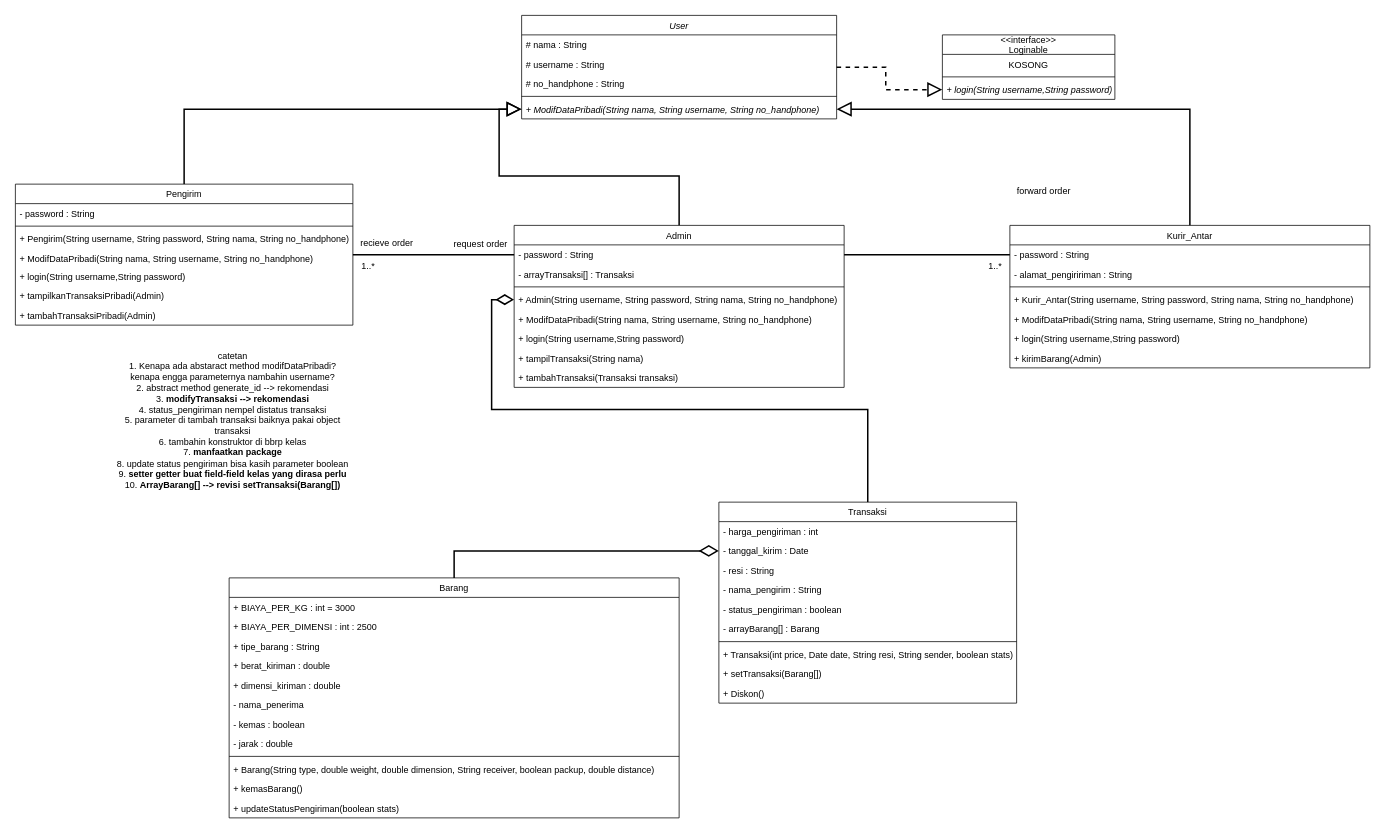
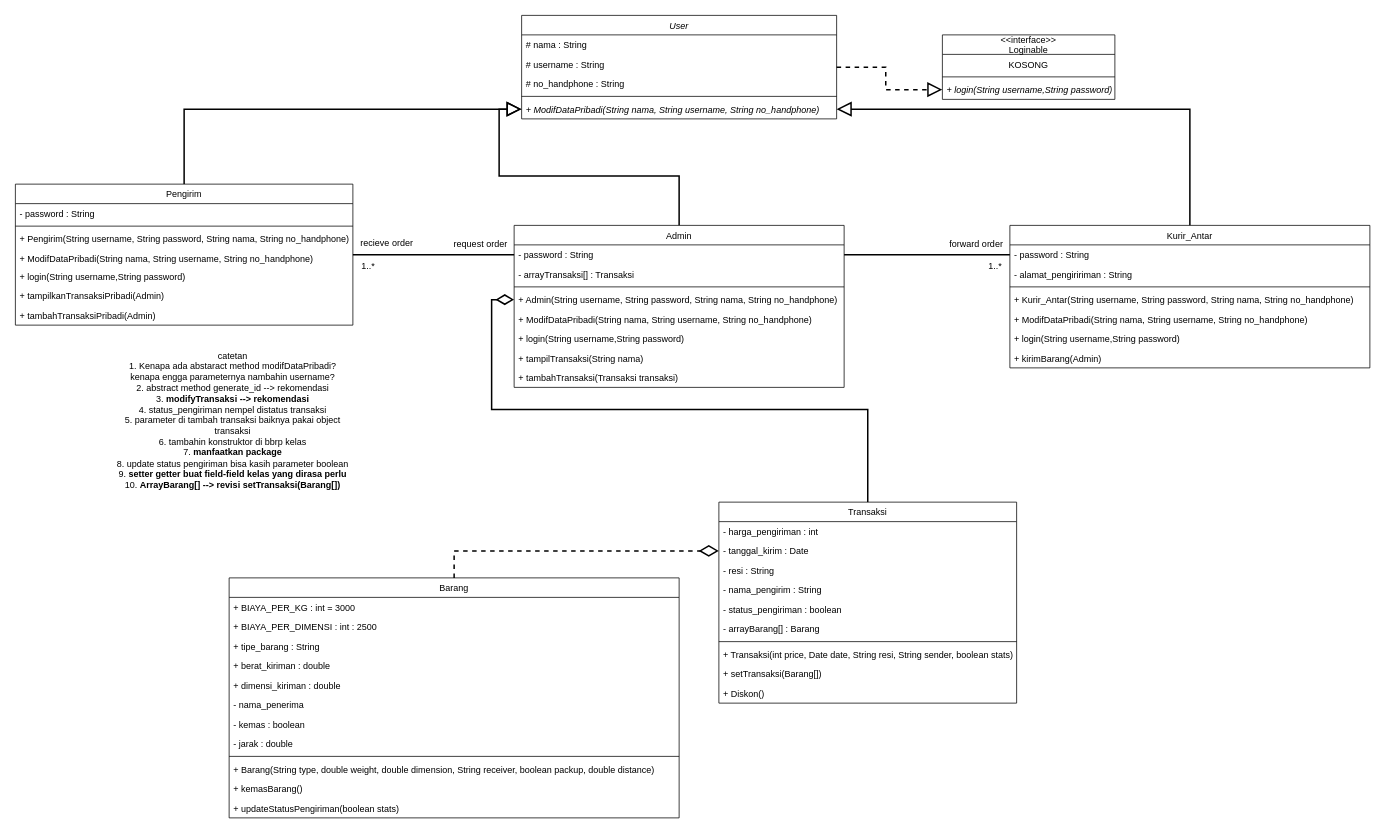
- <mxCell id="73" value="forward order" style="text;html=1;align=center;verticalAlign=middle;resizable=0;points=[];autosize=1;strokeColor=none;fillColor=none;" parent="1" vertex="1"><mxGeometry x="1346" y="240" width="90" height="30" as="geometry" /></mxCell>
+ <mxCell id="73" value="forward order" style="text;html=1;align=center;verticalAlign=middle;resizable=0;points=[];autosize=1;strokeColor=none;fillColor=none;" parent="1" vertex="1"><mxGeometry x="1256" y="310" width="90" height="30" as="geometry" /></mxCell>
- <mxCell id="31" style="edgeStyle=orthogonalEdgeStyle;rounded=0;orthogonalLoop=1;jettySize=auto;html=1;entryX=0;entryY=0.5;entryDx=0;entryDy=0;strokeWidth=2;startArrow=none;startFill=0;endArrow=diamondThin;endFill=0;startSize=19;endSize=21;targetPerimeterSpacing=0;" parent="1" source="32" target="59" edge="1"><mxGeometry relative="1" as="geometry" /></mxCell>
+ <mxCell id="31" style="edgeStyle=orthogonalEdgeStyle;rounded=0;orthogonalLoop=1;jettySize=auto;html=1;entryX=0;entryY=0.5;entryDx=0;entryDy=0;strokeWidth=2;startArrow=none;startFill=0;endArrow=diamondThin;endFill=0;startSize=19;endSize=21;targetPerimeterSpacing=0;dashed=1;" parent="1" source="32" target="59" edge="1"><mxGeometry relative="1" as="geometry" /></mxCell>
